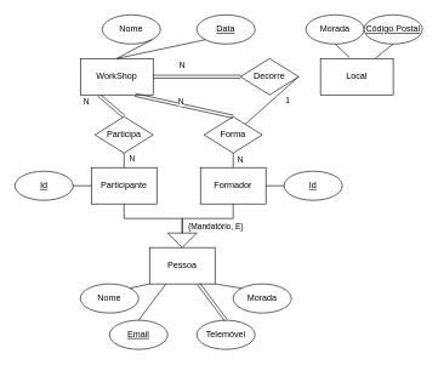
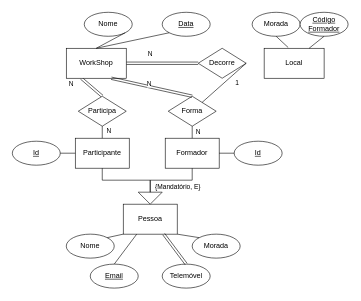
- <mxCell id="39" value="&lt;u&gt;Código Postal&lt;/u&gt;" style="ellipse;whiteSpace=wrap;html=1;" vertex="1" parent="1"><mxGeometry x="500" y="20" width="80" height="40" as="geometry" /></mxCell>
+ <mxCell id="39" value="&lt;u&gt;Código Formador&lt;/u&gt;" style="ellipse;whiteSpace=wrap;html=1;" vertex="1" parent="1"><mxGeometry x="500" y="20" width="80" height="40" as="geometry" /></mxCell>
